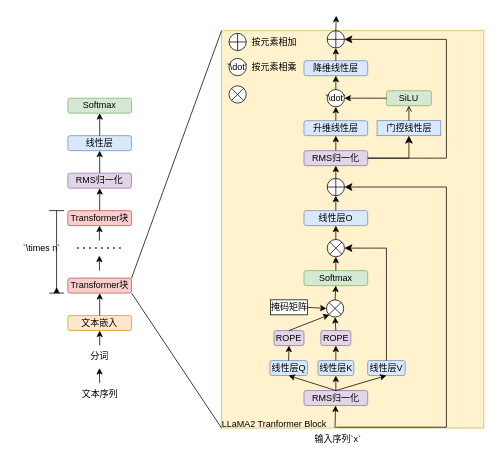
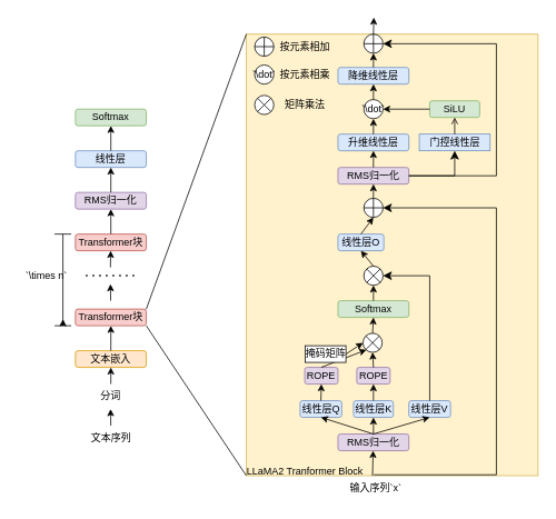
+ <mxCell id="76" value="矩阵乘法" style="text;html=1;align=center;verticalAlign=middle;resizable=0;points=[];autosize=1;strokeColor=none;fillColor=none;" parent="1" vertex="1"><mxGeometry x="329.99" y="110" width="70" height="30" as="geometry" /></mxCell>
- <mxCell id="48" value="线性层O" style="rounded=1;whiteSpace=wrap;html=1;fillColor=#dae8fc;strokeColor=#6c8ebf;" parent="1" vertex="1"><mxGeometry x="405" y="280" width="85" height="20" as="geometry" /></mxCell>
+ <mxCell id="48" value="线性层O" style="rounded=1;whiteSpace=wrap;html=1;fillColor=#dae8fc;strokeColor=#6c8ebf;" parent="1" vertex="1"><mxGeometry x="405" y="280" width="55" height="20" as="geometry" /></mxCell>
- <mxCell id="41" value="&lt;span style=&quot;text-wrap: nowrap;&quot;&gt;掩码矩阵&lt;/span&gt;" style="rounded=0;whiteSpace=wrap;html=1;" parent="1" vertex="1"><mxGeometry x="360.5" y="399" width="49" height="20" as="geometry" /></mxCell>
+ <mxCell id="41" value="&lt;span style=&quot;text-wrap: nowrap;&quot;&gt;掩码矩阵&lt;/span&gt;" style="rounded=0;whiteSpace=wrap;html=1;" parent="1" vertex="1"><mxGeometry x="365.5" y="414" width="49" height="20" as="geometry" /></mxCell>
